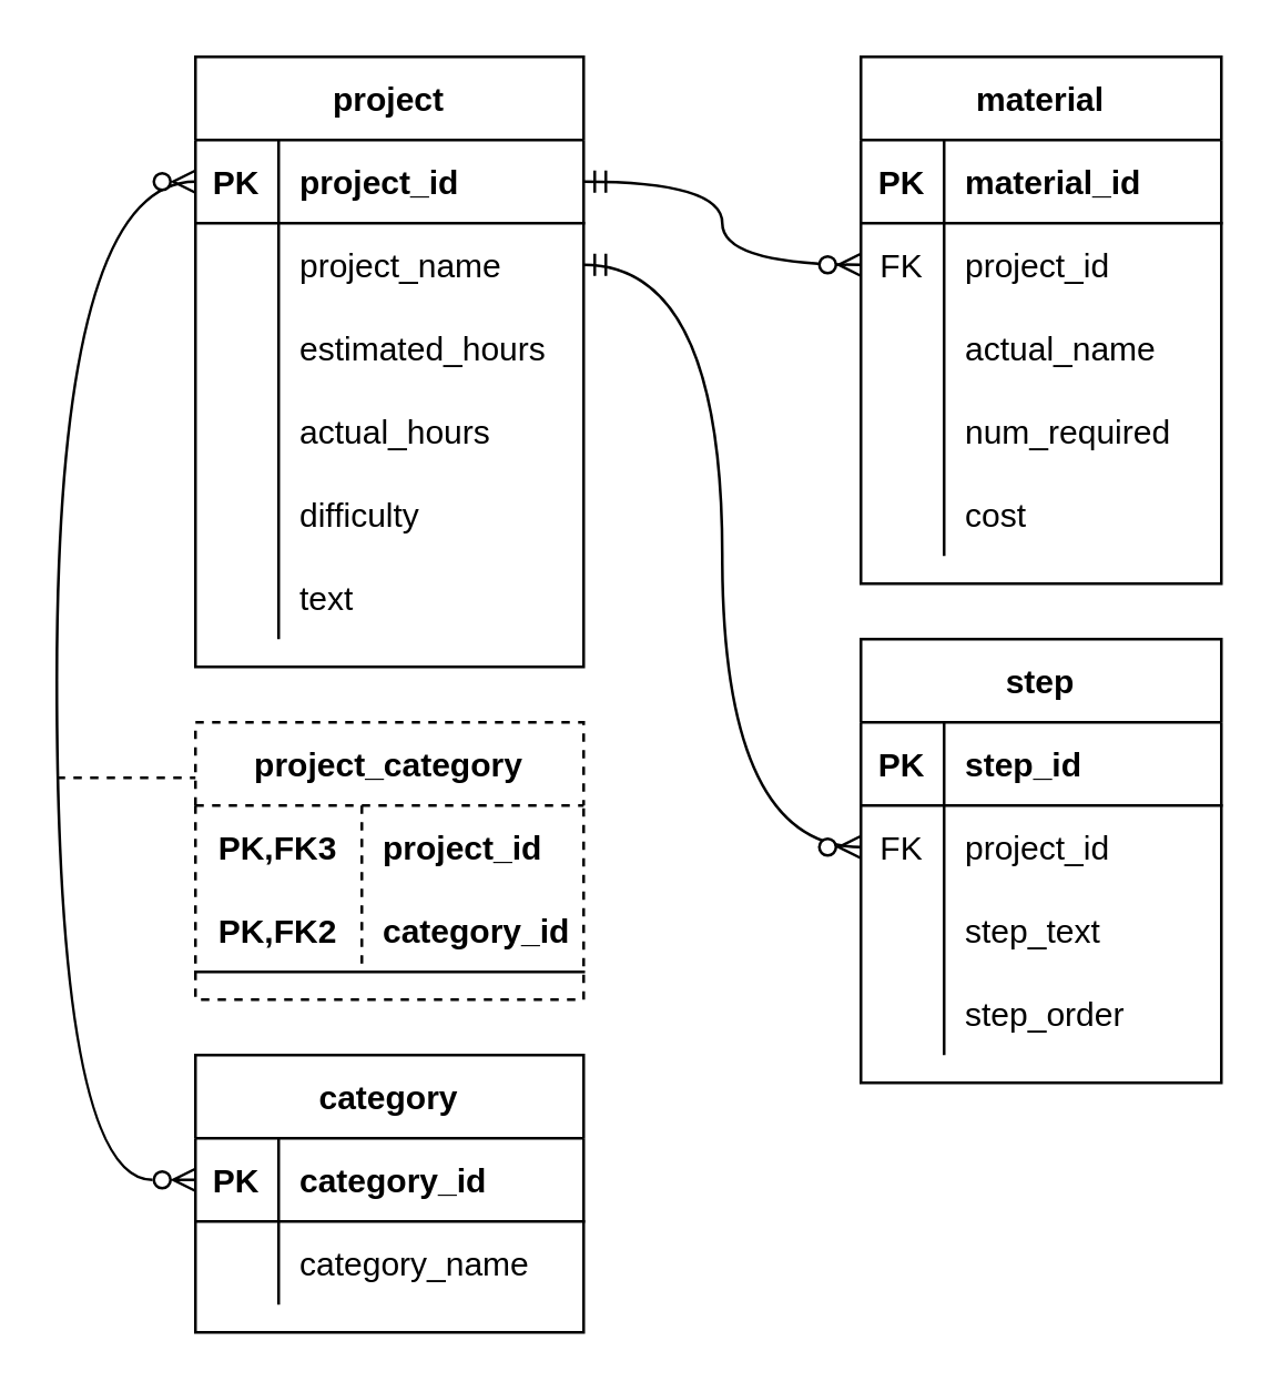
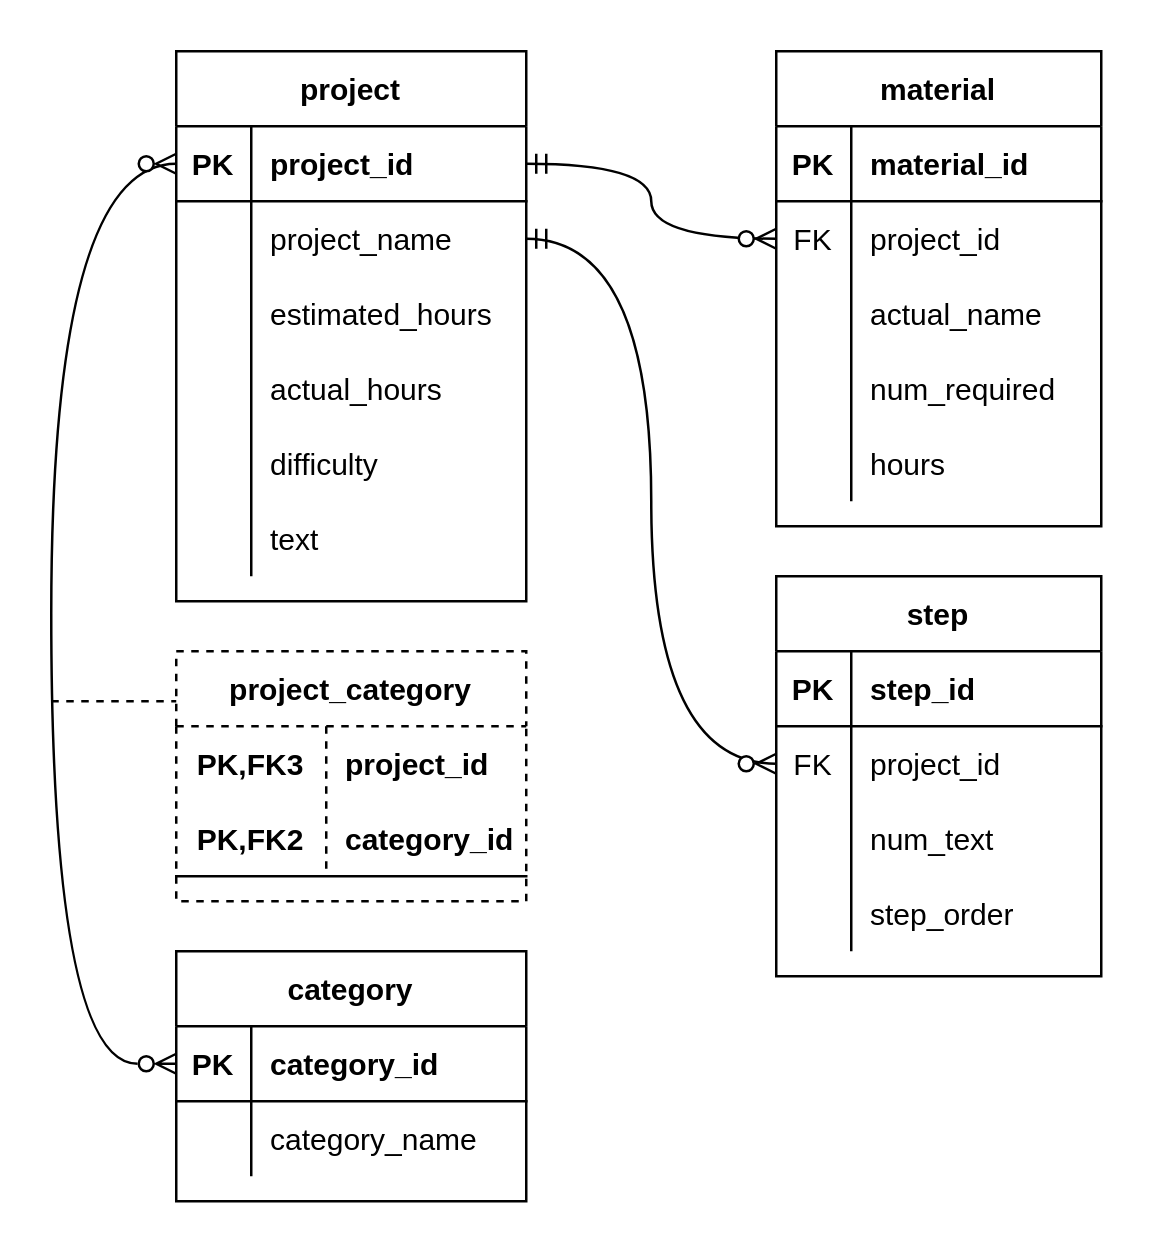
- <mxCell id="36" value="cost" style="shape=partialRectangle;connectable=0;fillColor=none;top=0;left=0;bottom=0;right=0;align=left;spacingLeft=6;overflow=hidden;" vertex="1" parent="34"><mxGeometry x="30" width="100" height="30" as="geometry"><mxRectangle width="100" height="30" as="alternateBounds" /></mxGeometry></mxCell>
+ <mxCell id="36" value="hours" style="shape=partialRectangle;connectable=0;fillColor=none;top=0;left=0;bottom=0;right=0;align=left;spacingLeft=6;overflow=hidden;" vertex="1" parent="34"><mxGeometry x="30" width="100" height="30" as="geometry"><mxRectangle width="100" height="30" as="alternateBounds" /></mxGeometry></mxCell>
- <mxCell id="46" value="step_text" style="shape=partialRectangle;connectable=0;fillColor=none;top=0;left=0;bottom=0;right=0;align=left;spacingLeft=6;overflow=hidden;" vertex="1" parent="44"><mxGeometry x="30" width="100" height="30" as="geometry"><mxRectangle width="100" height="30" as="alternateBounds" /></mxGeometry></mxCell>
+ <mxCell id="46" value="num_text" style="shape=partialRectangle;connectable=0;fillColor=none;top=0;left=0;bottom=0;right=0;align=left;spacingLeft=6;overflow=hidden;" vertex="1" parent="44"><mxGeometry x="30" width="100" height="30" as="geometry"><mxRectangle width="100" height="30" as="alternateBounds" /></mxGeometry></mxCell>
